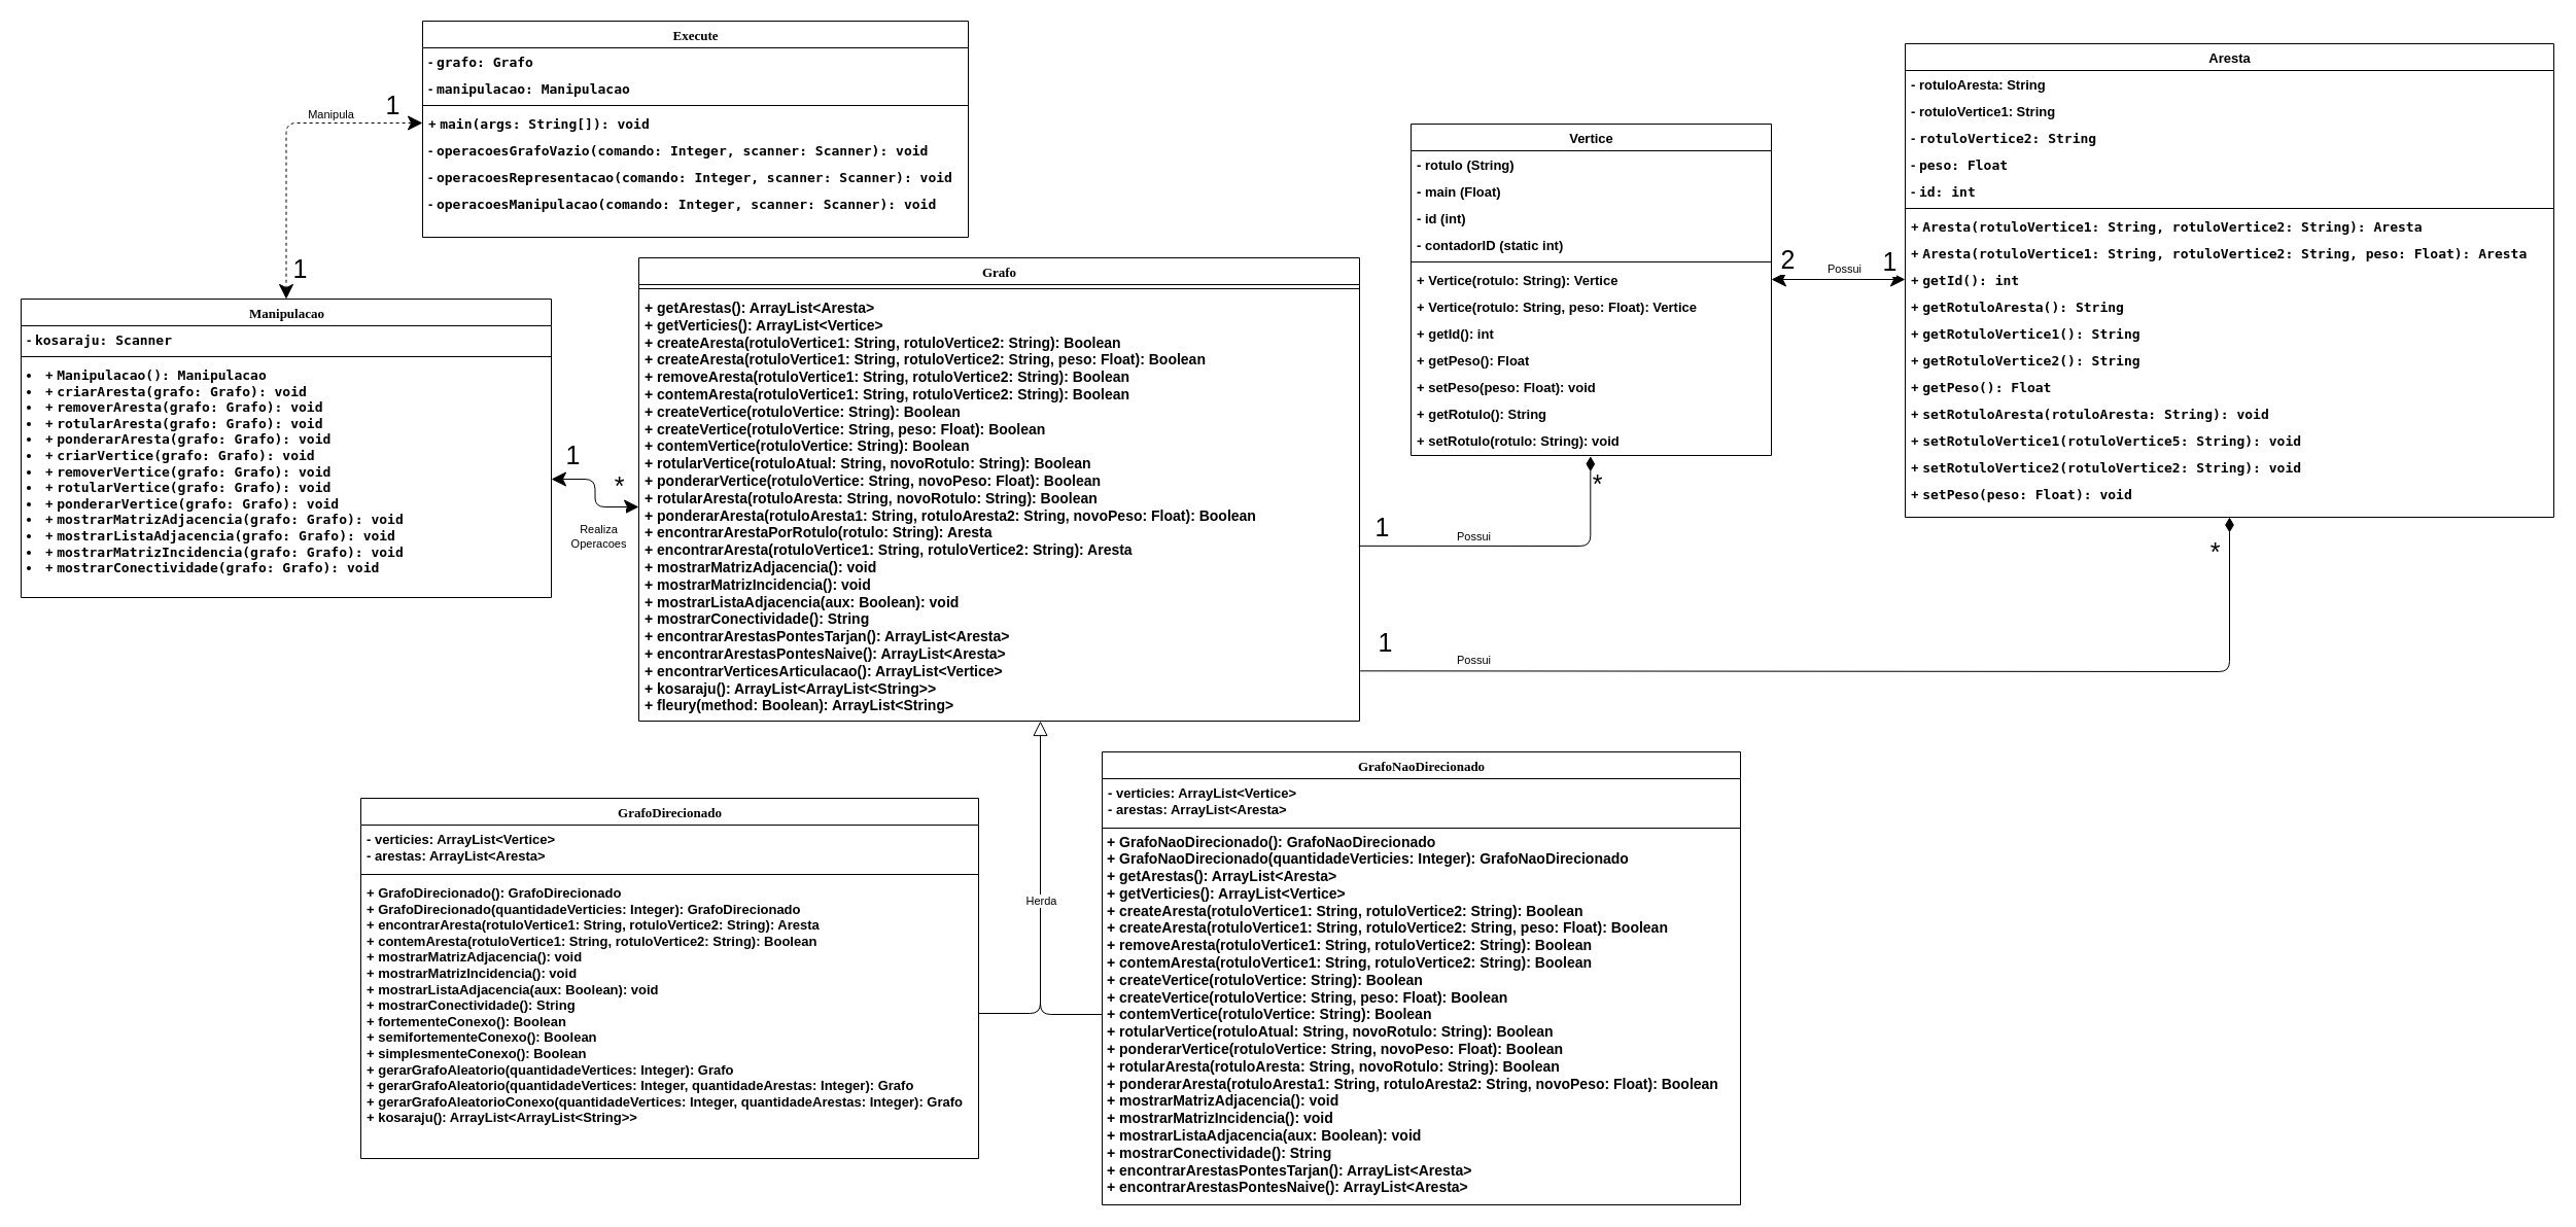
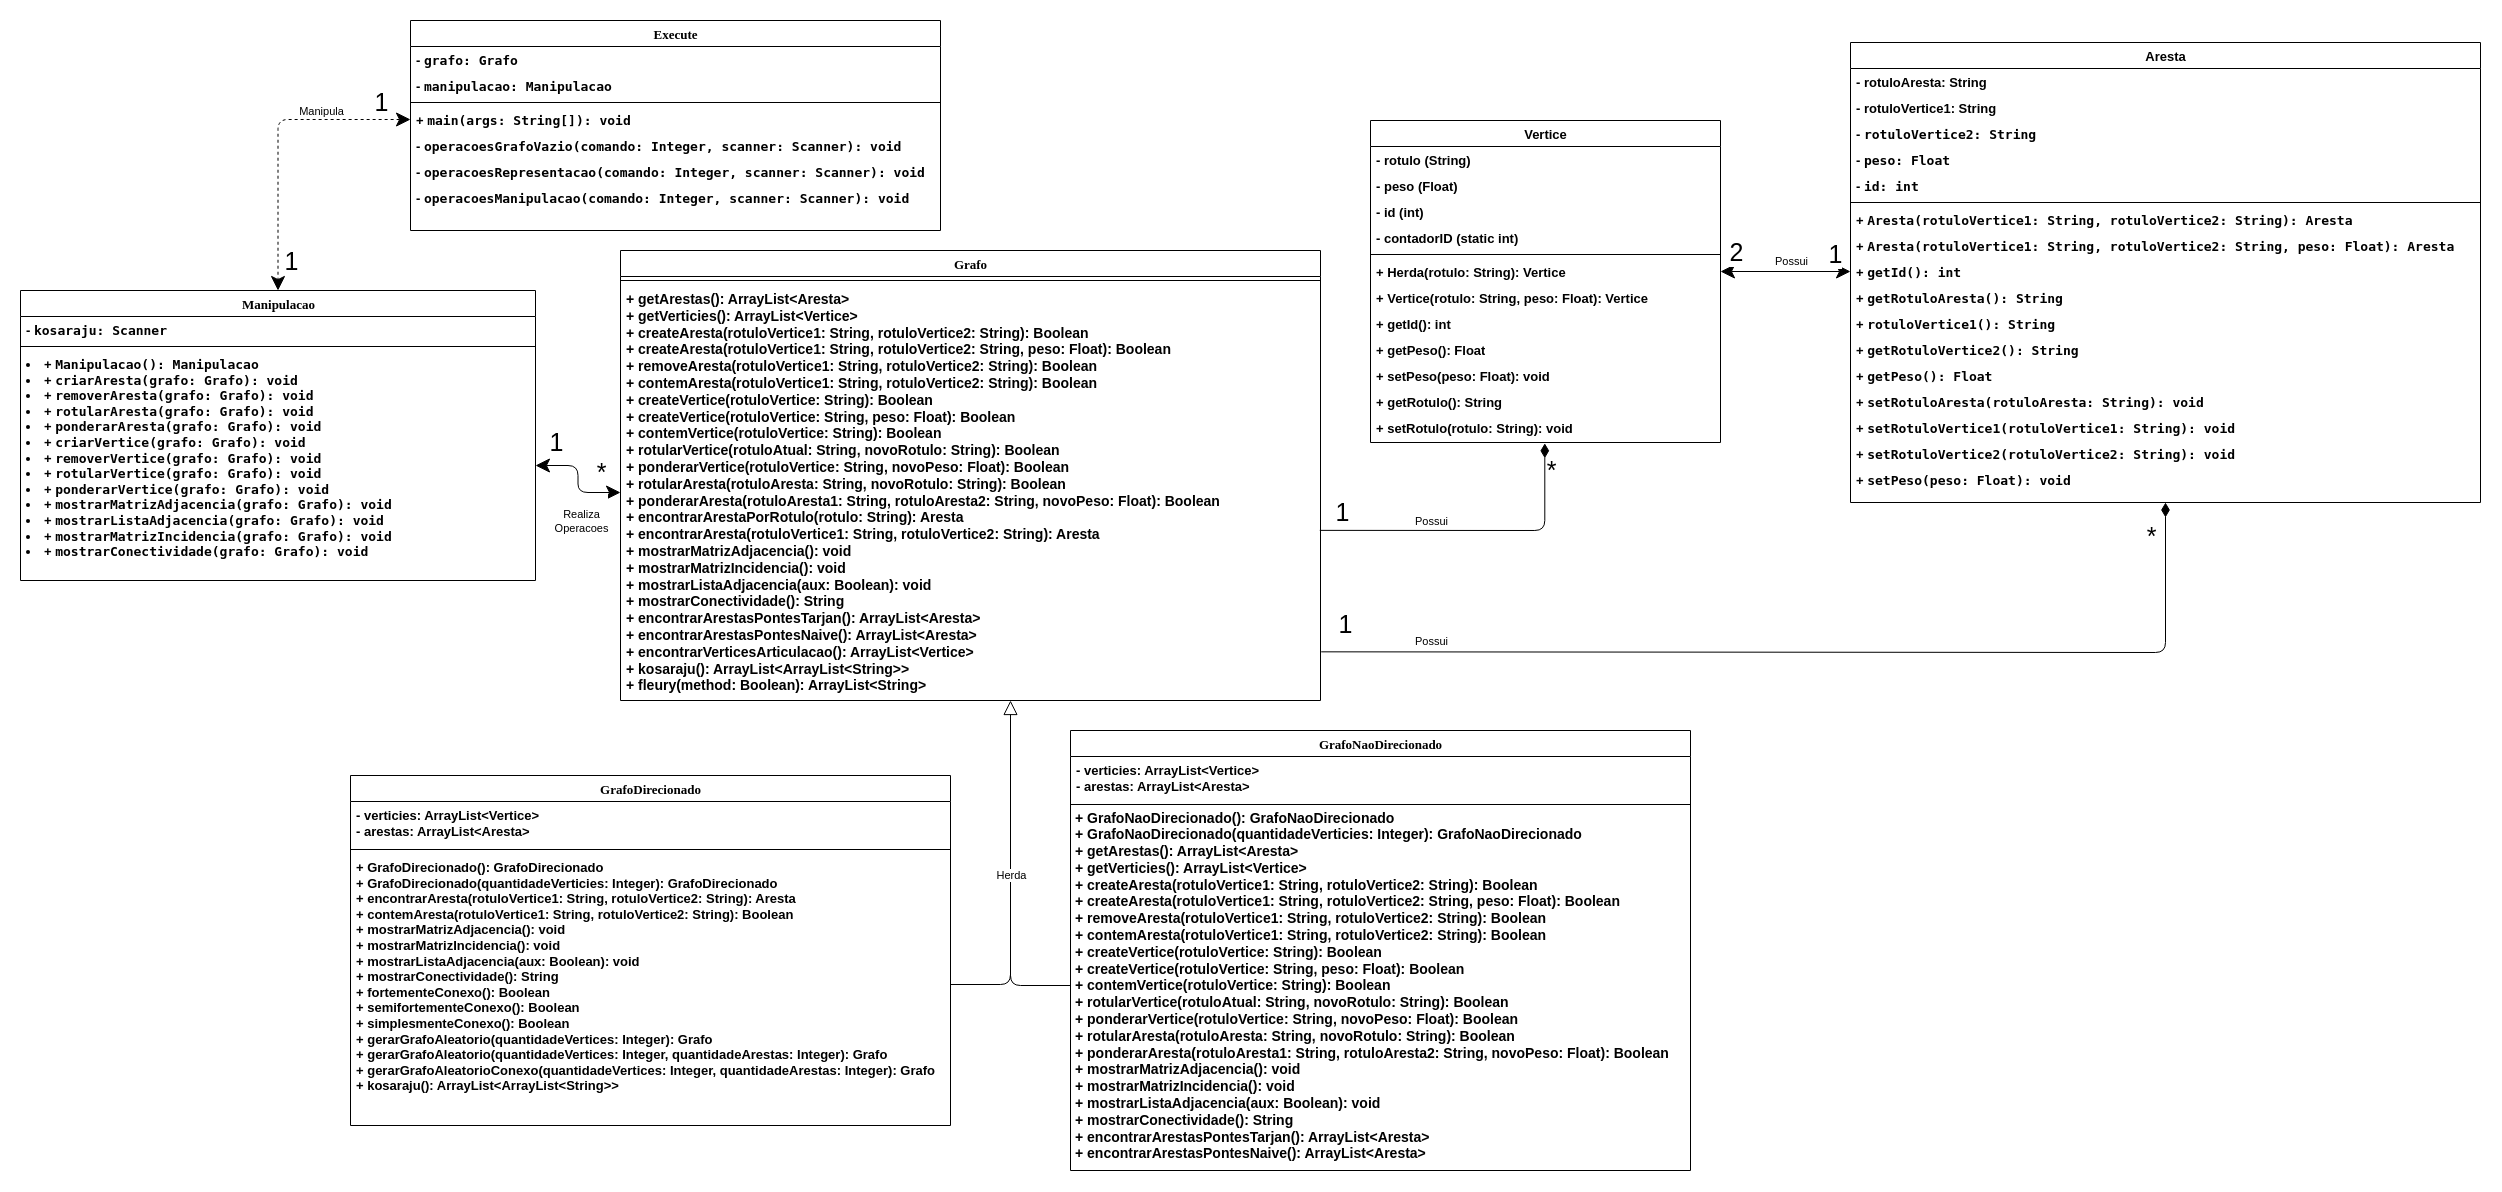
- <mxCell id="27" value="-&amp;nbsp;main (Float)" style="text;html=1;strokeColor=none;fillColor=none;align=left;verticalAlign=top;spacingLeft=4;spacingRight=4;whiteSpace=wrap;overflow=hidden;rotatable=0;points=[[0,0.5],[1,0.5]];portConstraint=eastwest;fontSize=13;fontStyle=1" parent="25" vertex="1"><mxGeometry y="52" width="350" height="26" as="geometry" /></mxCell>
+ <mxCell id="27" value="-&amp;nbsp;peso (Float)" style="text;html=1;strokeColor=none;fillColor=none;align=left;verticalAlign=top;spacingLeft=4;spacingRight=4;whiteSpace=wrap;overflow=hidden;rotatable=0;points=[[0,0.5],[1,0.5]];portConstraint=eastwest;fontSize=13;fontStyle=1" parent="25" vertex="1"><mxGeometry y="52" width="350" height="26" as="geometry" /></mxCell>
- <mxCell id="31" value="+ Vertice(rotulo: String): Vertice" style="text;html=1;strokeColor=none;fillColor=none;align=left;verticalAlign=top;spacingLeft=4;spacingRight=4;whiteSpace=wrap;overflow=hidden;rotatable=0;points=[[0,0.5],[1,0.5]];portConstraint=eastwest;fontSize=13;fontStyle=1" parent="25" vertex="1"><mxGeometry y="138" width="350" height="26" as="geometry" /></mxCell>
+ <mxCell id="31" value="+ Herda(rotulo: String): Vertice" style="text;html=1;strokeColor=none;fillColor=none;align=left;verticalAlign=top;spacingLeft=4;spacingRight=4;whiteSpace=wrap;overflow=hidden;rotatable=0;points=[[0,0.5],[1,0.5]];portConstraint=eastwest;fontSize=13;fontStyle=1" parent="25" vertex="1"><mxGeometry y="138" width="350" height="26" as="geometry" /></mxCell>
- <mxCell id="49" value="&lt;strong style=&quot;font-size: 13px;&quot;&gt;+&lt;/strong&gt; &lt;code style=&quot;font-size: 13px;&quot;&gt;getRotuloVertice1(): String&lt;/code&gt;" style="text;html=1;strokeColor=none;fillColor=none;align=left;verticalAlign=top;spacingLeft=4;spacingRight=4;whiteSpace=wrap;overflow=hidden;rotatable=0;points=[[0,0.5],[1,0.5]];portConstraint=eastwest;fontSize=13;fontStyle=1" parent="38" vertex="1"><mxGeometry y="268" width="630" height="26" as="geometry" /></mxCell>
+ <mxCell id="49" value="&lt;strong style=&quot;font-size: 13px;&quot;&gt;+&lt;/strong&gt; &lt;code style=&quot;font-size: 13px;&quot;&gt;rotuloVertice1(): String&lt;/code&gt;" style="text;html=1;strokeColor=none;fillColor=none;align=left;verticalAlign=top;spacingLeft=4;spacingRight=4;whiteSpace=wrap;overflow=hidden;rotatable=0;points=[[0,0.5],[1,0.5]];portConstraint=eastwest;fontSize=13;fontStyle=1" parent="38" vertex="1"><mxGeometry y="268" width="630" height="26" as="geometry" /></mxCell>
- <mxCell id="53" value="&lt;strong style=&quot;font-size: 13px;&quot;&gt;+&lt;/strong&gt; &lt;code style=&quot;font-size: 13px;&quot;&gt;setRotuloVertice1(rotuloVertice5: String): void&lt;/code&gt;" style="text;html=1;strokeColor=none;fillColor=none;align=left;verticalAlign=top;spacingLeft=4;spacingRight=4;whiteSpace=wrap;overflow=hidden;rotatable=0;points=[[0,0.5],[1,0.5]];portConstraint=eastwest;fontSize=13;fontStyle=1" parent="38" vertex="1"><mxGeometry y="372" width="630" height="26" as="geometry" /></mxCell>
+ <mxCell id="53" value="&lt;strong style=&quot;font-size: 13px;&quot;&gt;+&lt;/strong&gt; &lt;code style=&quot;font-size: 13px;&quot;&gt;setRotuloVertice1(rotuloVertice1: String): void&lt;/code&gt;" style="text;html=1;strokeColor=none;fillColor=none;align=left;verticalAlign=top;spacingLeft=4;spacingRight=4;whiteSpace=wrap;overflow=hidden;rotatable=0;points=[[0,0.5],[1,0.5]];portConstraint=eastwest;fontSize=13;fontStyle=1" parent="38" vertex="1"><mxGeometry y="372" width="630" height="26" as="geometry" /></mxCell>
